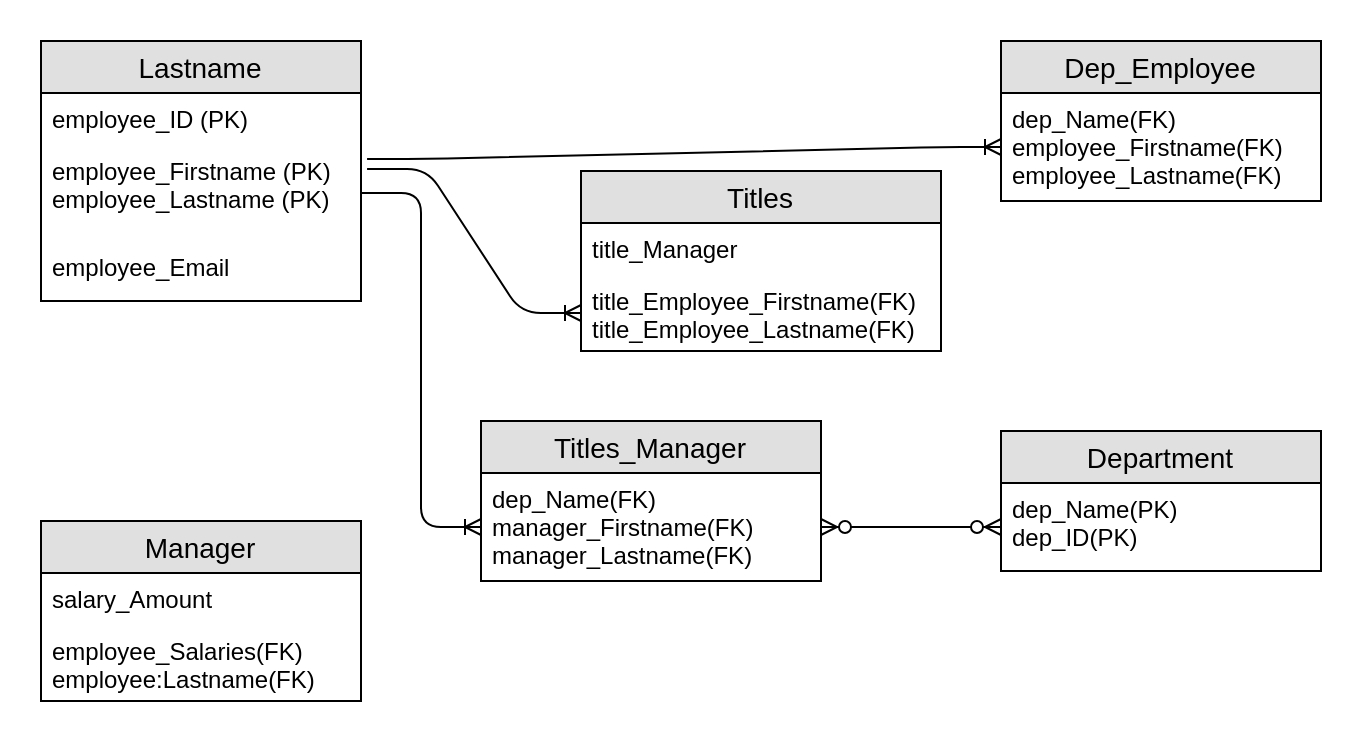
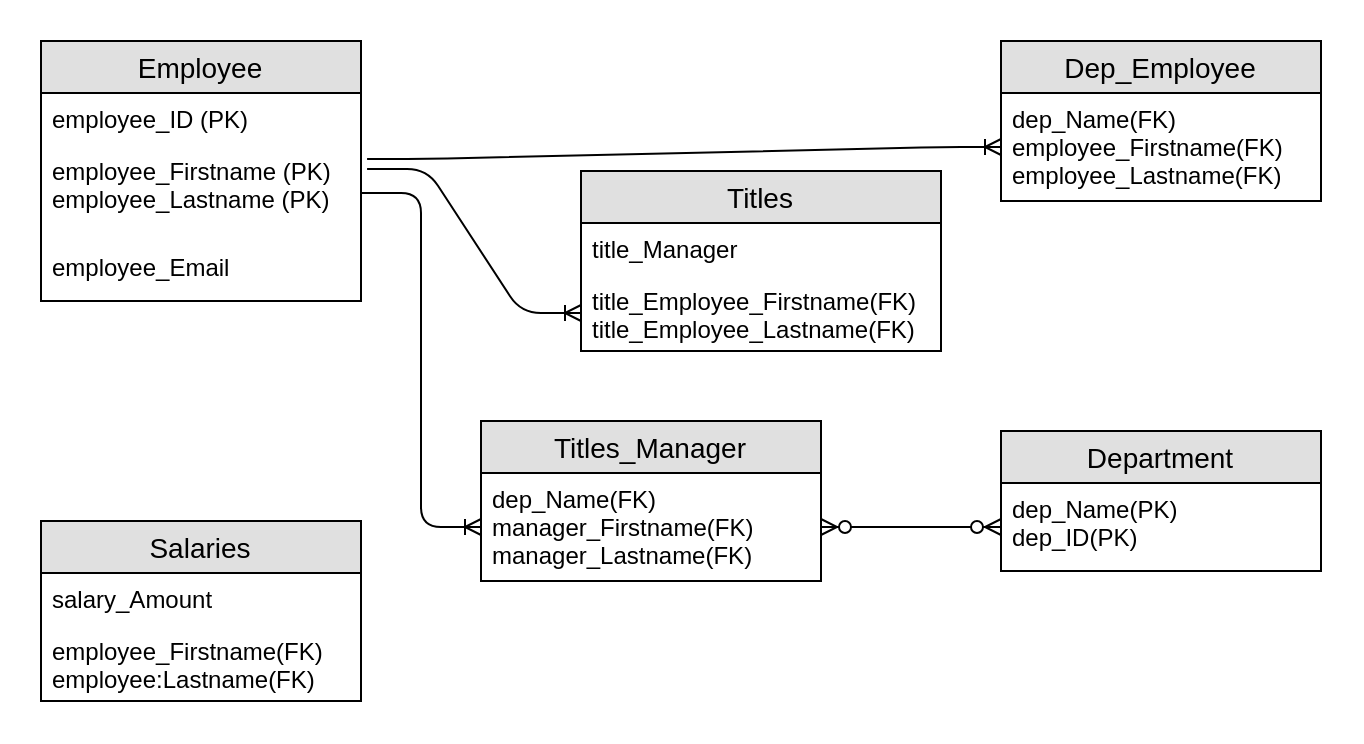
- <mxCell id="2" value="Lastname" style="swimlane;fontStyle=0;childLayout=stackLayout;horizontal=1;startSize=26;fillColor=#e0e0e0;horizontalStack=0;resizeParent=1;resizeParentMax=0;resizeLast=0;collapsible=1;marginBottom=0;swimlaneFillColor=#ffffff;align=center;fontSize=14;" vertex="1" parent="1"><mxGeometry width="160" height="130" as="geometry" x="20" y="20" /></mxCell>
+ <mxCell id="2" value="Employee" style="swimlane;fontStyle=0;childLayout=stackLayout;horizontal=1;startSize=26;fillColor=#e0e0e0;horizontalStack=0;resizeParent=1;resizeParentMax=0;resizeLast=0;collapsible=1;marginBottom=0;swimlaneFillColor=#ffffff;align=center;fontSize=14;" vertex="1" parent="1"><mxGeometry width="160" height="130" as="geometry" x="20" y="20" /></mxCell>
- <mxCell id="12" value="Manager" style="swimlane;fontStyle=0;childLayout=stackLayout;horizontal=1;startSize=26;fillColor=#e0e0e0;horizontalStack=0;resizeParent=1;resizeParentMax=0;resizeLast=0;collapsible=1;marginBottom=0;swimlaneFillColor=#ffffff;align=center;fontSize=14;" vertex="1" parent="1"><mxGeometry y="260" width="160" height="90" as="geometry" x="20" /></mxCell>
+ <mxCell id="12" value="Salaries" style="swimlane;fontStyle=0;childLayout=stackLayout;horizontal=1;startSize=26;fillColor=#e0e0e0;horizontalStack=0;resizeParent=1;resizeParentMax=0;resizeLast=0;collapsible=1;marginBottom=0;swimlaneFillColor=#ffffff;align=center;fontSize=14;" vertex="1" parent="1"><mxGeometry y="260" width="160" height="90" as="geometry" x="20" /></mxCell>
- <mxCell id="14" value="employee_Salaries(FK)&#10;employee:Lastname(FK)" style="text;strokeColor=none;fillColor=none;spacingLeft=4;spacingRight=4;overflow=hidden;rotatable=0;points=[[0,0.5],[1,0.5]];portConstraint=eastwest;fontSize=12;" vertex="1" parent="12"><mxGeometry y="52" width="160" height="38" as="geometry" /></mxCell>
+ <mxCell id="14" value="employee_Firstname(FK)&#10;employee:Lastname(FK)" style="text;strokeColor=none;fillColor=none;spacingLeft=4;spacingRight=4;overflow=hidden;rotatable=0;points=[[0,0.5],[1,0.5]];portConstraint=eastwest;fontSize=12;" vertex="1" parent="12"><mxGeometry y="52" width="160" height="38" as="geometry" /></mxCell>
